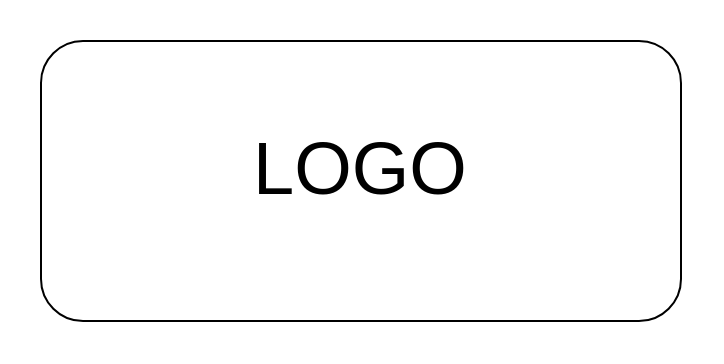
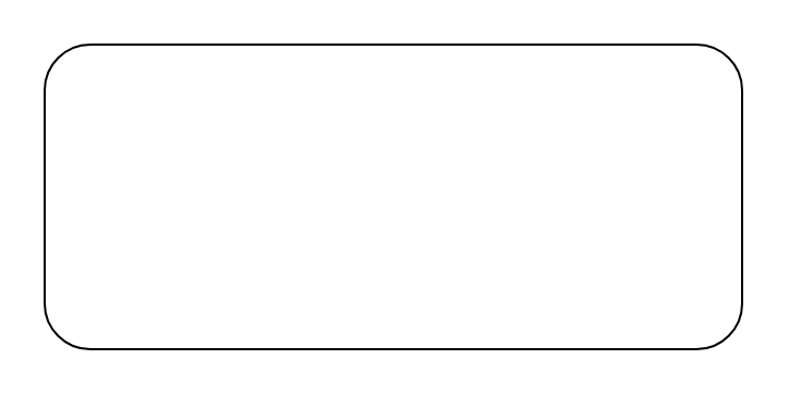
- <mxCell id="3" value="&lt;font style=&quot;font-size: 37px&quot;&gt;LOGO&lt;/font&gt;" style="text;html=1;strokeColor=none;fillColor=none;align=center;verticalAlign=middle;whiteSpace=wrap;rounded=0;glass=0;sketch=0;" vertex="1" parent="1"><mxGeometry x="20" y="20" width="320" height="130" as="geometry" /></mxCell>
